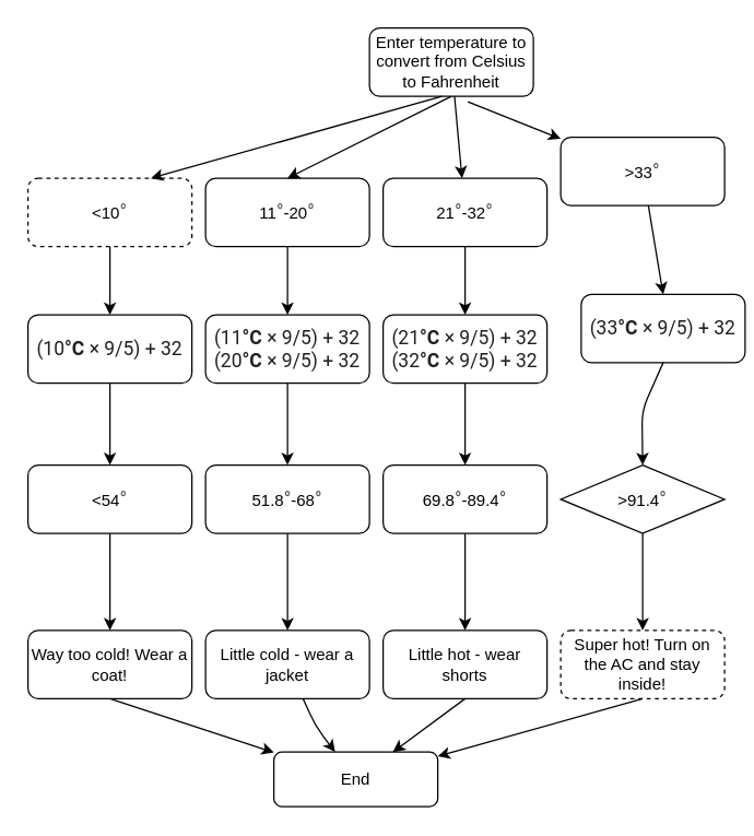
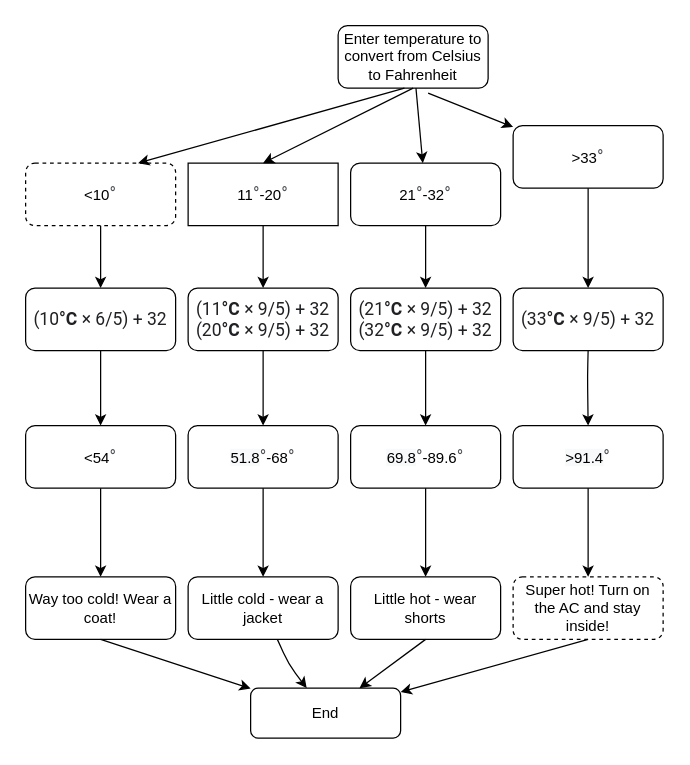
- <mxCell id="16" value="11&lt;span style=&quot;color: rgb(77 , 81 , 86) ; font-family: &amp;#34;roboto&amp;#34; , &amp;#34;arial&amp;#34; , sans-serif ; font-size: 14px ; text-align: left ; background-color: rgb(255 , 255 , 255)&quot;&gt;°&lt;/span&gt;-20&lt;span style=&quot;color: rgb(77 , 81 , 86) ; font-family: &amp;#34;roboto&amp;#34; , &amp;#34;arial&amp;#34; , sans-serif ; font-size: 14px ; text-align: left ; background-color: rgb(255 , 255 , 255)&quot;&gt;°&lt;/span&gt;" style="rounded=1;whiteSpace=wrap;html=1;" vertex="1" parent="1"><mxGeometry x="150" y="130" width="120" height="50" as="geometry" /></mxCell>
+ <mxCell id="16" value="11&lt;span style=&quot;color: rgb(77 , 81 , 86) ; font-family: &amp;#34;roboto&amp;#34; , &amp;#34;arial&amp;#34; , sans-serif ; font-size: 14px ; text-align: left ; background-color: rgb(255 , 255 , 255)&quot;&gt;°&lt;/span&gt;-20&lt;span style=&quot;color: rgb(77 , 81 , 86) ; font-family: &amp;#34;roboto&amp;#34; , &amp;#34;arial&amp;#34; , sans-serif ; font-size: 14px ; text-align: left ; background-color: rgb(255 , 255 , 255)&quot;&gt;°&lt;/span&gt;" style="whiteSpace=wrap;html=1;rounded=0;" vertex="1" parent="1"><mxGeometry x="150" y="130" width="120" height="50" as="geometry" /></mxCell>
- <mxCell id="14" value="&lt;span style=&quot;color: rgb(32 , 33 , 36) ; font-family: &amp;#34;roboto&amp;#34; , &amp;#34;arial&amp;#34; , sans-serif ; font-size: 14px ; text-align: left ; background-color: rgb(255 , 255 , 255)&quot;&gt;(33&lt;/span&gt;&lt;b style=&quot;color: rgb(32 , 33 , 36) ; font-family: &amp;#34;roboto&amp;#34; , &amp;#34;arial&amp;#34; , sans-serif ; font-size: 14px ; text-align: left ; background-color: rgb(255 , 255 , 255)&quot;&gt;°C&lt;/b&gt;&lt;span style=&quot;color: rgb(32 , 33 , 36) ; font-family: &amp;#34;roboto&amp;#34; , &amp;#34;arial&amp;#34; , sans-serif ; font-size: 14px ; text-align: left ; background-color: rgb(255 , 255 , 255)&quot;&gt;&amp;nbsp;× 9/5) + 32&lt;/span&gt;" style="rounded=1;whiteSpace=wrap;html=1;" vertex="1" parent="1"><mxGeometry x="425" y="215" width="120" height="50" as="geometry" /></mxCell>
+ <mxCell id="14" value="&lt;span style=&quot;color: rgb(32 , 33 , 36) ; font-family: &amp;#34;roboto&amp;#34; , &amp;#34;arial&amp;#34; , sans-serif ; font-size: 14px ; text-align: left ; background-color: rgb(255 , 255 , 255)&quot;&gt;(33&lt;/span&gt;&lt;b style=&quot;color: rgb(32 , 33 , 36) ; font-family: &amp;#34;roboto&amp;#34; , &amp;#34;arial&amp;#34; , sans-serif ; font-size: 14px ; text-align: left ; background-color: rgb(255 , 255 , 255)&quot;&gt;°C&lt;/b&gt;&lt;span style=&quot;color: rgb(32 , 33 , 36) ; font-family: &amp;#34;roboto&amp;#34; , &amp;#34;arial&amp;#34; , sans-serif ; font-size: 14px ; text-align: left ; background-color: rgb(255 , 255 , 255)&quot;&gt;&amp;nbsp;× 9/5) + 32&lt;/span&gt;" style="rounded=1;whiteSpace=wrap;html=1;" vertex="1" parent="1"><mxGeometry x="410" y="230" width="120" height="50" as="geometry" /></mxCell>
- <mxCell id="11" value="&lt;span style=&quot;color: rgb(32 , 33 , 36) ; font-family: &amp;#34;roboto&amp;#34; , &amp;#34;arial&amp;#34; , sans-serif ; font-size: 14px ; font-style: normal ; font-weight: 400 ; letter-spacing: normal ; text-align: left ; text-indent: 0px ; text-transform: none ; word-spacing: 0px ; background-color: rgb(255 , 255 , 255) ; display: inline ; float: none&quot;&gt;(10&lt;/span&gt;&lt;b style=&quot;color: rgb(32 , 33 , 36) ; font-family: &amp;#34;roboto&amp;#34; , &amp;#34;arial&amp;#34; , sans-serif ; font-size: 14px ; font-style: normal ; letter-spacing: normal ; text-align: left ; text-indent: 0px ; text-transform: none ; word-spacing: 0px ; background-color: rgb(255 , 255 , 255)&quot;&gt;°C&lt;/b&gt;&lt;span style=&quot;color: rgb(32 , 33 , 36) ; font-family: &amp;#34;roboto&amp;#34; , &amp;#34;arial&amp;#34; , sans-serif ; font-size: 14px ; font-style: normal ; font-weight: 400 ; letter-spacing: normal ; text-align: left ; text-indent: 0px ; text-transform: none ; word-spacing: 0px ; background-color: rgb(255 , 255 , 255) ; display: inline ; float: none&quot;&gt;&lt;span&gt;&amp;nbsp;&lt;/span&gt;× 9/5) + 32&lt;/span&gt;" style="rounded=1;whiteSpace=wrap;html=1;" vertex="1" parent="1"><mxGeometry x="20" y="230" width="120" height="50" as="geometry" /></mxCell>
+ <mxCell id="11" value="&lt;span style=&quot;color: rgb(32 , 33 , 36) ; font-family: &amp;#34;roboto&amp;#34; , &amp;#34;arial&amp;#34; , sans-serif ; font-size: 14px ; font-style: normal ; font-weight: 400 ; letter-spacing: normal ; text-align: left ; text-indent: 0px ; text-transform: none ; word-spacing: 0px ; background-color: rgb(255 , 255 , 255) ; display: inline ; float: none&quot;&gt;(10&lt;/span&gt;&lt;b style=&quot;color: rgb(32 , 33 , 36) ; font-family: &amp;#34;roboto&amp;#34; , &amp;#34;arial&amp;#34; , sans-serif ; font-size: 14px ; font-style: normal ; letter-spacing: normal ; text-align: left ; text-indent: 0px ; text-transform: none ; word-spacing: 0px ; background-color: rgb(255 , 255 , 255)&quot;&gt;°C&lt;/b&gt;&lt;span style=&quot;color: rgb(32 , 33 , 36) ; font-family: &amp;#34;roboto&amp;#34; , &amp;#34;arial&amp;#34; , sans-serif ; font-size: 14px ; font-style: normal ; font-weight: 400 ; letter-spacing: normal ; text-align: left ; text-indent: 0px ; text-transform: none ; word-spacing: 0px ; background-color: rgb(255 , 255 , 255) ; display: inline ; float: none&quot;&gt;&lt;span&gt;&amp;nbsp;&lt;/span&gt;× 6/5) + 32&lt;/span&gt;" style="rounded=1;whiteSpace=wrap;html=1;" vertex="1" parent="1"><mxGeometry x="20" y="230" width="120" height="50" as="geometry" /></mxCell>
- <mxCell id="9" value="&lt;div style=&quot;text-align: center&quot;&gt;&lt;span style=&quot;text-align: left ; background-color: rgb(248 , 249 , 250)&quot;&gt;&lt;font face=&quot;helvetica&quot;&gt;69.8&lt;/font&gt;&lt;/span&gt;&lt;span style=&quot;color: rgb(77 , 81 , 86) ; font-family: &amp;#34;roboto&amp;#34; , &amp;#34;arial&amp;#34; , sans-serif ; font-size: 14px ; text-align: left ; background-color: rgb(255 , 255 , 255)&quot;&gt;°&lt;/span&gt;&lt;span style=&quot;font-family: &amp;#34;helvetica&amp;#34;&quot;&gt;-89.4&lt;/span&gt;&lt;span style=&quot;color: rgb(77 , 81 , 86) ; font-family: &amp;#34;roboto&amp;#34; , &amp;#34;arial&amp;#34; , sans-serif ; font-size: 14px ; text-align: left ; background-color: rgb(255 , 255 , 255)&quot;&gt;°&lt;/span&gt;&lt;/div&gt;" style="rounded=1;whiteSpace=wrap;html=1;" vertex="1" parent="1"><mxGeometry x="280" y="340" width="120" height="50" as="geometry" /></mxCell>
+ <mxCell id="9" value="&lt;div style=&quot;text-align: center&quot;&gt;&lt;span style=&quot;text-align: left ; background-color: rgb(248 , 249 , 250)&quot;&gt;&lt;font face=&quot;helvetica&quot;&gt;69.8&lt;/font&gt;&lt;/span&gt;&lt;span style=&quot;color: rgb(77 , 81 , 86) ; font-family: &amp;#34;roboto&amp;#34; , &amp;#34;arial&amp;#34; , sans-serif ; font-size: 14px ; text-align: left ; background-color: rgb(255 , 255 , 255)&quot;&gt;°&lt;/span&gt;&lt;span style=&quot;font-family: &amp;#34;helvetica&amp;#34;&quot;&gt;-89.6&lt;/span&gt;&lt;span style=&quot;color: rgb(77 , 81 , 86) ; font-family: &amp;#34;roboto&amp;#34; , &amp;#34;arial&amp;#34; , sans-serif ; font-size: 14px ; text-align: left ; background-color: rgb(255 , 255 , 255)&quot;&gt;°&lt;/span&gt;&lt;/div&gt;" style="rounded=1;whiteSpace=wrap;html=1;" vertex="1" parent="1"><mxGeometry x="280" y="340" width="120" height="50" as="geometry" /></mxCell>
- <mxCell id="10" value="&lt;span style=&quot;color: rgb(0 , 0 , 0) ; font-family: &amp;#34;helvetica&amp;#34; ; font-size: 12px ; font-style: normal ; font-weight: 400 ; letter-spacing: normal ; text-align: center ; text-indent: 0px ; text-transform: none ; word-spacing: 0px ; background-color: rgb(248 , 249 , 250) ; display: inline ; float: none&quot;&gt;&amp;gt;91.4&lt;/span&gt;&lt;span style=&quot;font-style: normal ; font-weight: 400 ; letter-spacing: normal ; text-indent: 0px ; text-transform: none ; word-spacing: 0px ; color: rgb(77 , 81 , 86) ; font-family: &amp;#34;roboto&amp;#34; , &amp;#34;arial&amp;#34; , sans-serif ; font-size: 14px ; text-align: left ; background-color: rgb(255 , 255 , 255)&quot;&gt;°&lt;/span&gt;" style="rhombus;whiteSpace=wrap;html=1;" vertex="1" parent="1"><mxGeometry x="410" y="340" width="120" height="50" as="geometry" /></mxCell>
+ <mxCell id="10" value="&lt;span style=&quot;color: rgb(0 , 0 , 0) ; font-family: &amp;#34;helvetica&amp;#34; ; font-size: 12px ; font-style: normal ; font-weight: 400 ; letter-spacing: normal ; text-align: center ; text-indent: 0px ; text-transform: none ; word-spacing: 0px ; background-color: rgb(248 , 249 , 250) ; display: inline ; float: none&quot;&gt;&amp;gt;91.4&lt;/span&gt;&lt;span style=&quot;font-style: normal ; font-weight: 400 ; letter-spacing: normal ; text-indent: 0px ; text-transform: none ; word-spacing: 0px ; color: rgb(77 , 81 , 86) ; font-family: &amp;#34;roboto&amp;#34; , &amp;#34;arial&amp;#34; , sans-serif ; font-size: 14px ; text-align: left ; background-color: rgb(255 , 255 , 255)&quot;&gt;°&lt;/span&gt;" style="rounded=1;whiteSpace=wrap;html=1;" vertex="1" parent="1"><mxGeometry x="410" y="340" width="120" height="50" as="geometry" /></mxCell>
